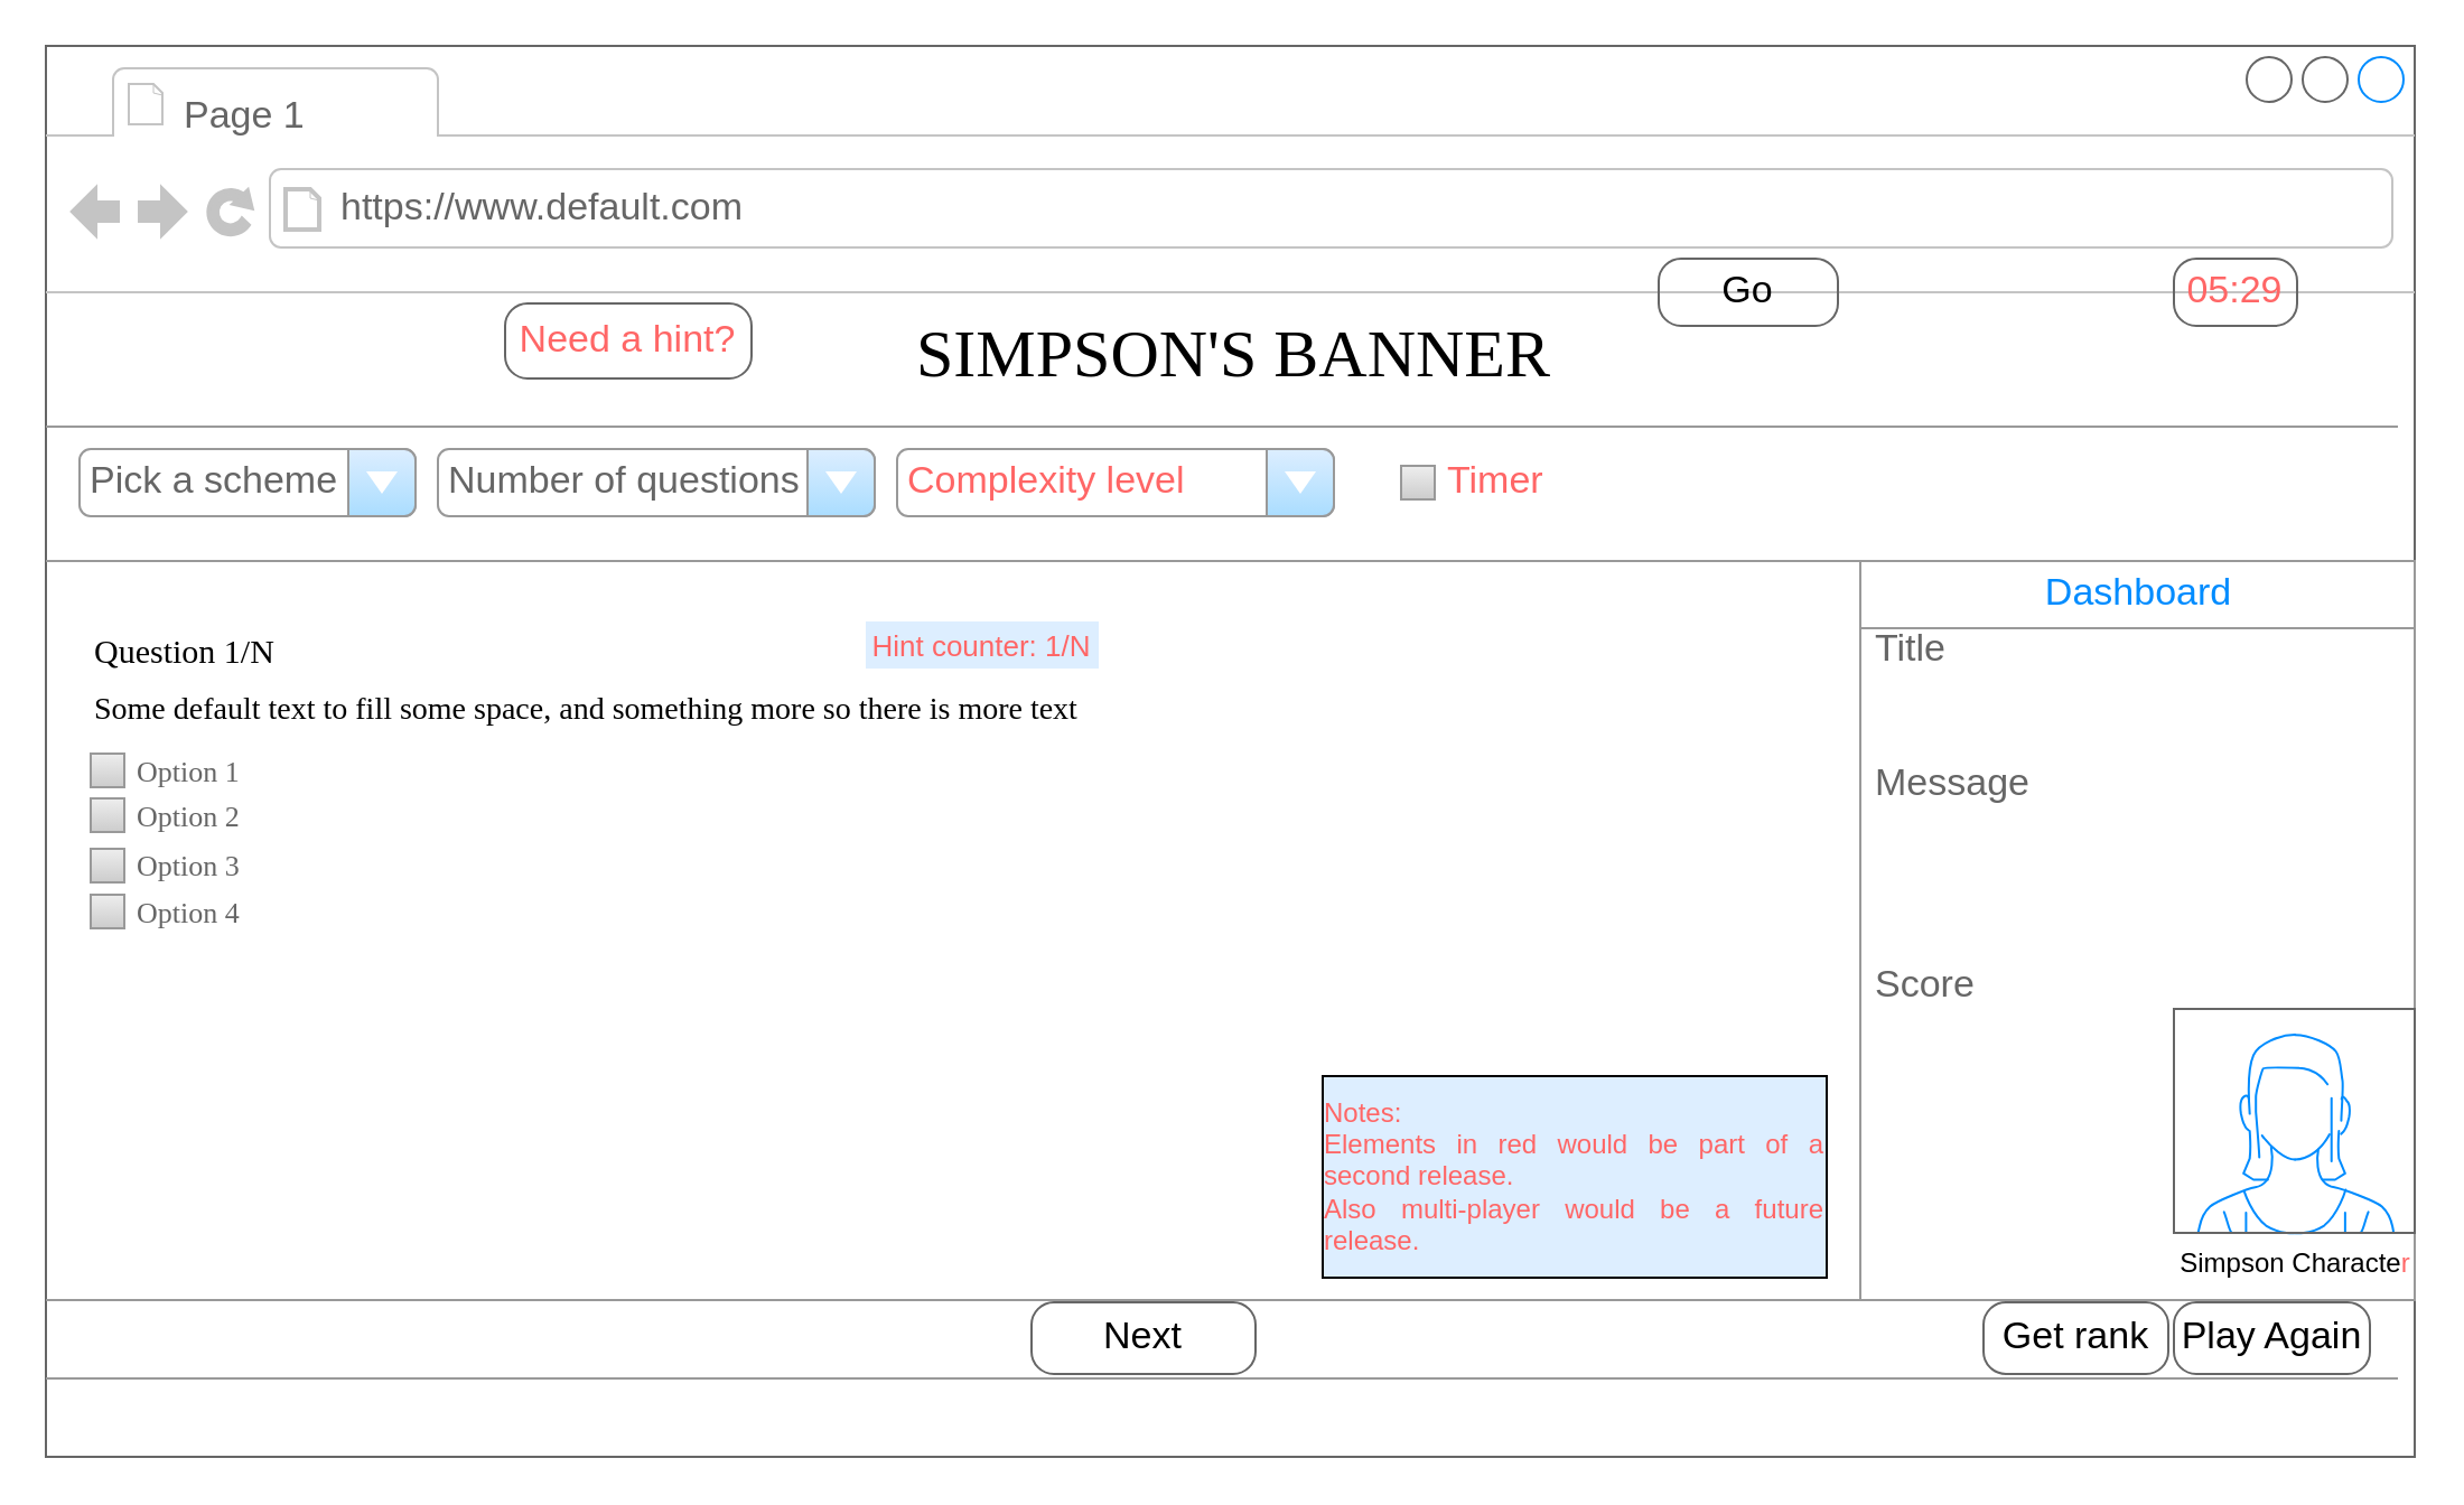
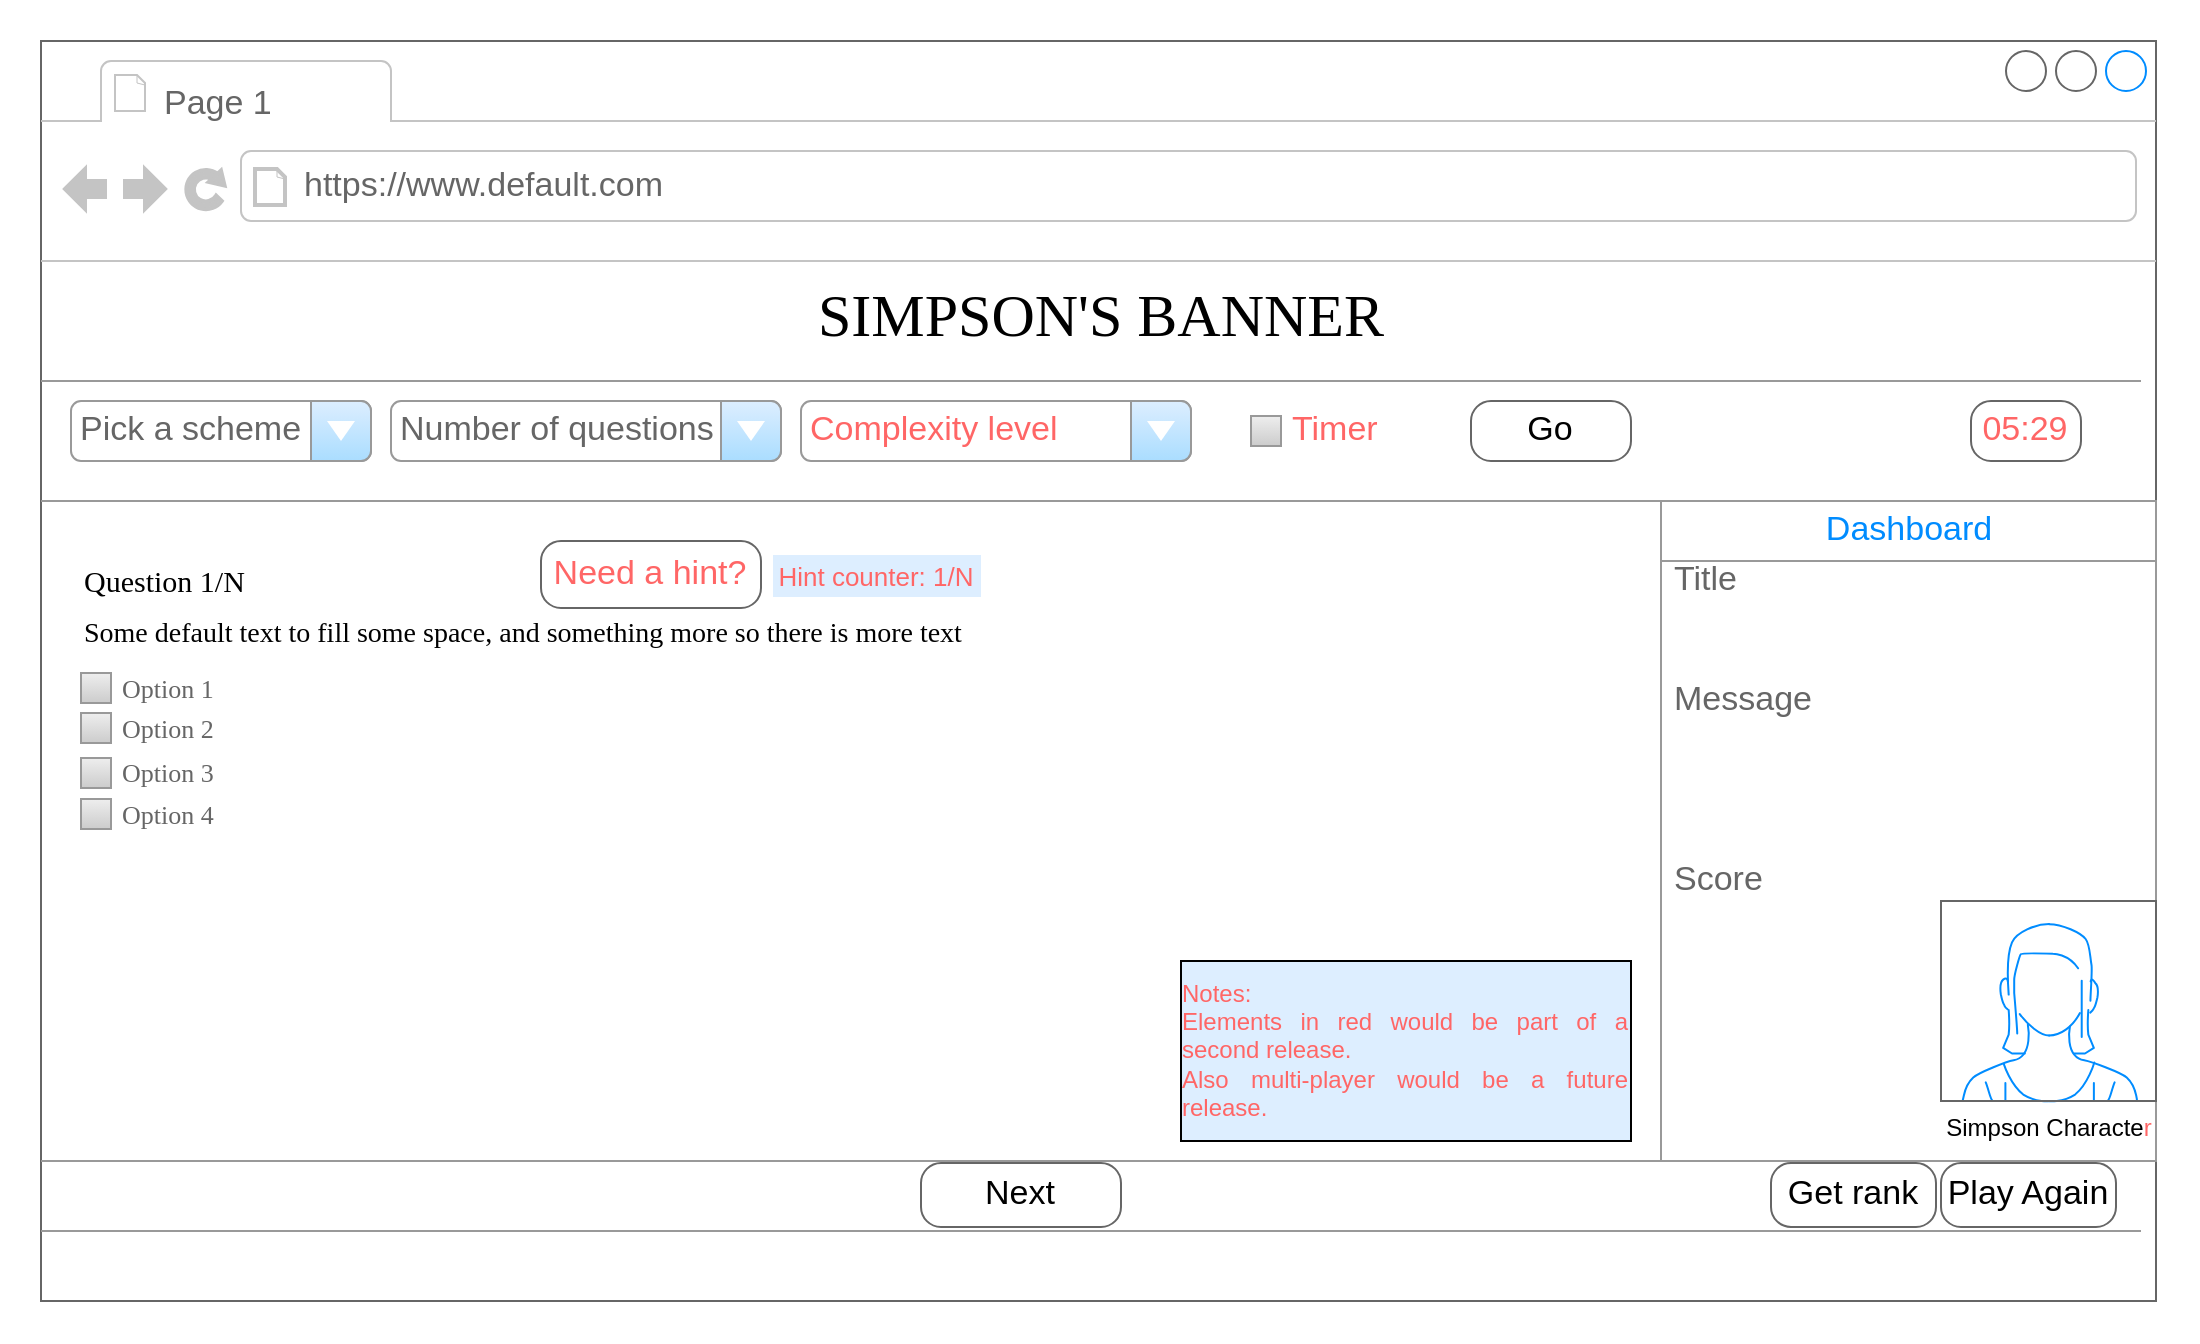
- <mxCell id="13" value="Go" style="strokeWidth=1;shadow=0;dashed=0;align=center;html=1;shape=mxgraph.mockup.buttons.button;strokeColor=#666666;mainText=;buttonStyle=round;fontSize=17;fontStyle=0;fillColor=none;whiteSpace=wrap;rounded=0;labelBackgroundColor=none;" parent="2" vertex="1"><mxGeometry x="720" y="95" width="80" height="30" as="geometry" /></mxCell>
+ <mxCell id="13" value="Go" style="strokeWidth=1;shadow=0;dashed=0;align=center;html=1;shape=mxgraph.mockup.buttons.button;strokeColor=#666666;mainText=;buttonStyle=round;fontSize=17;fontStyle=0;fillColor=none;whiteSpace=wrap;rounded=0;labelBackgroundColor=none;" parent="2" vertex="1"><mxGeometry x="715" y="180" width="80" height="30" as="geometry" /></mxCell>
- <mxCell id="14" value="05:29" style="strokeWidth=1;shadow=0;dashed=0;align=center;html=1;shape=mxgraph.mockup.buttons.button;strokeColor=#666666;mainText=;buttonStyle=round;fontSize=17;fontStyle=0;fillColor=none;whiteSpace=wrap;rounded=0;labelBackgroundColor=none;fontColor=#FF6666;" parent="2" vertex="1"><mxGeometry x="950" y="95" width="55" height="30" as="geometry" /></mxCell>
+ <mxCell id="14" value="05:29" style="strokeWidth=1;shadow=0;dashed=0;align=center;html=1;shape=mxgraph.mockup.buttons.button;strokeColor=#666666;mainText=;buttonStyle=round;fontSize=17;fontStyle=0;fillColor=none;whiteSpace=wrap;rounded=0;labelBackgroundColor=none;fontColor=#FF6666;" parent="2" vertex="1"><mxGeometry x="965" y="180" width="55" height="30" as="geometry" /></mxCell>
- <mxCell id="20" value="Need a hint?" style="strokeWidth=1;shadow=0;dashed=0;align=center;html=1;shape=mxgraph.mockup.buttons.button;strokeColor=#666666;mainText=;buttonStyle=round;fontSize=17;fontStyle=0;fillColor=none;whiteSpace=wrap;rounded=0;labelBackgroundColor=none;fontColor=#FF6666;" parent="2" vertex="1"><mxGeometry x="205" y="115" width="110" height="33.5" as="geometry" /></mxCell>
+ <mxCell id="20" value="Need a hint?" style="strokeWidth=1;shadow=0;dashed=0;align=center;html=1;shape=mxgraph.mockup.buttons.button;strokeColor=#666666;mainText=;buttonStyle=round;fontSize=17;fontStyle=0;fillColor=none;whiteSpace=wrap;rounded=0;labelBackgroundColor=none;fontColor=#FF6666;" parent="2" vertex="1"><mxGeometry x="250" y="250" width="110" height="33.5" as="geometry" /></mxCell>
